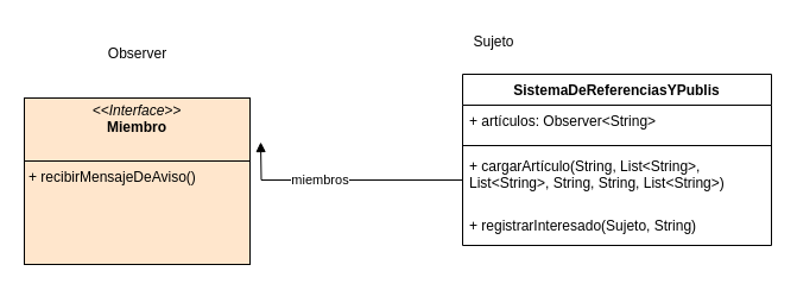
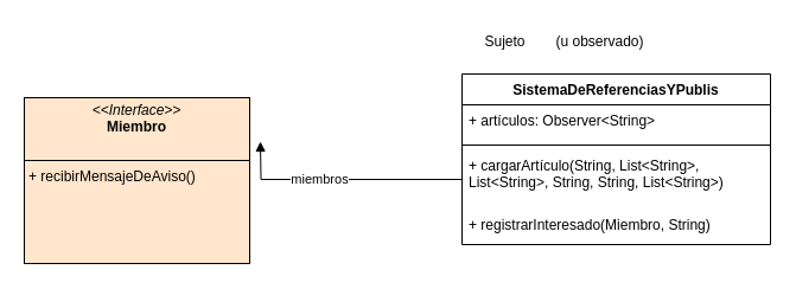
- <mxCell id="10" value="Sujeto" style="text;html=1;align=center;verticalAlign=middle;resizable=0;points=[];autosize=1;strokeColor=none;fillColor=none;" vertex="1" parent="1"><mxGeometry x="385" y="20" width="60" height="30" as="geometry" /></mxCell>
+ <mxCell id="10" value="Sujeto" style="text;html=1;align=center;verticalAlign=middle;resizable=0;points=[];autosize=1;strokeColor=none;fillColor=none;" vertex="1" parent="1"><mxGeometry x="395" y="20" width="60" height="30" as="geometry" /></mxCell>
+ <mxCell id="11" value="(u observado)" style="text;html=1;align=center;verticalAlign=middle;resizable=0;points=[];autosize=1;strokeColor=none;fillColor=none;" vertex="1" parent="1"><mxGeometry x="455" y="20" width="100" height="30" as="geometry" /></mxCell>
- <mxCell id="9" value="Observer" style="text;html=1;align=center;verticalAlign=middle;resizable=0;points=[];autosize=1;strokeColor=none;fillColor=none;" vertex="1" parent="1"><mxGeometry x="80" y="30" width="70" height="30" as="geometry" /></mxCell>
- <mxCell id="6" value="+ registrarInteresado(Sujeto, String)" style="text;strokeColor=none;fillColor=none;align=left;verticalAlign=top;spacingLeft=4;spacingRight=4;overflow=hidden;rotatable=0;points=[[0,0.5],[1,0.5]];portConstraint=eastwest;whiteSpace=wrap;html=1;" vertex="1" parent="2"><mxGeometry y="114" width="260" height="30" as="geometry" /></mxCell>
+ <mxCell id="6" value="+ registrarInteresado(Miembro, String)" style="text;strokeColor=none;fillColor=none;align=left;verticalAlign=top;spacingLeft=4;spacingRight=4;overflow=hidden;rotatable=0;points=[[0,0.5],[1,0.5]];portConstraint=eastwest;whiteSpace=wrap;html=1;" vertex="1" parent="2"><mxGeometry y="114" width="260" height="30" as="geometry" /></mxCell>
